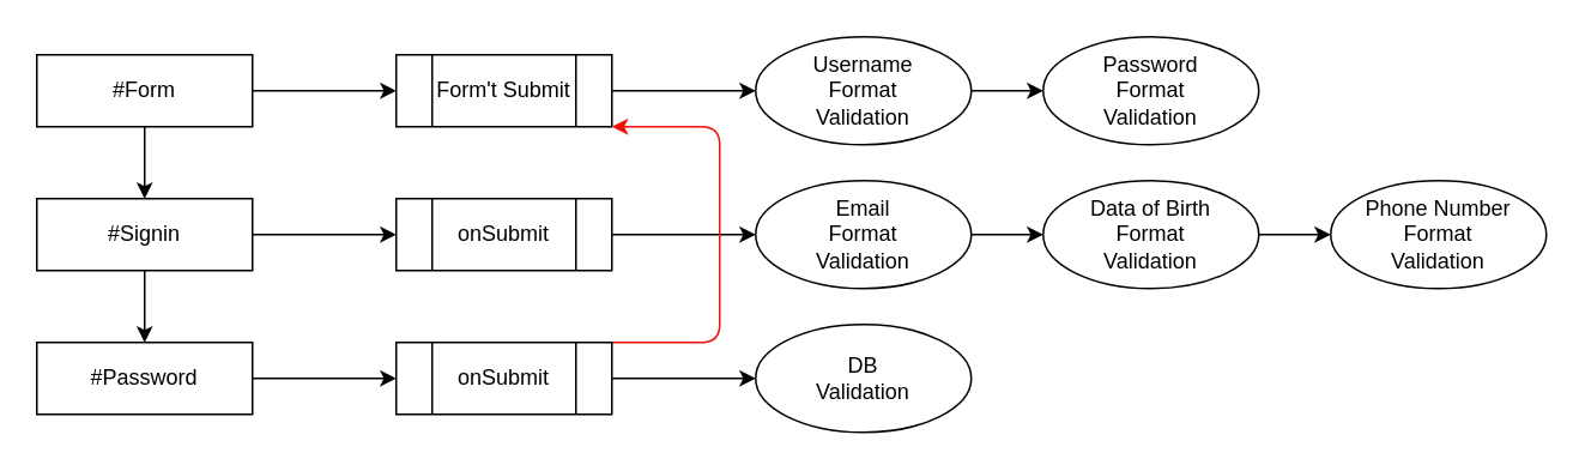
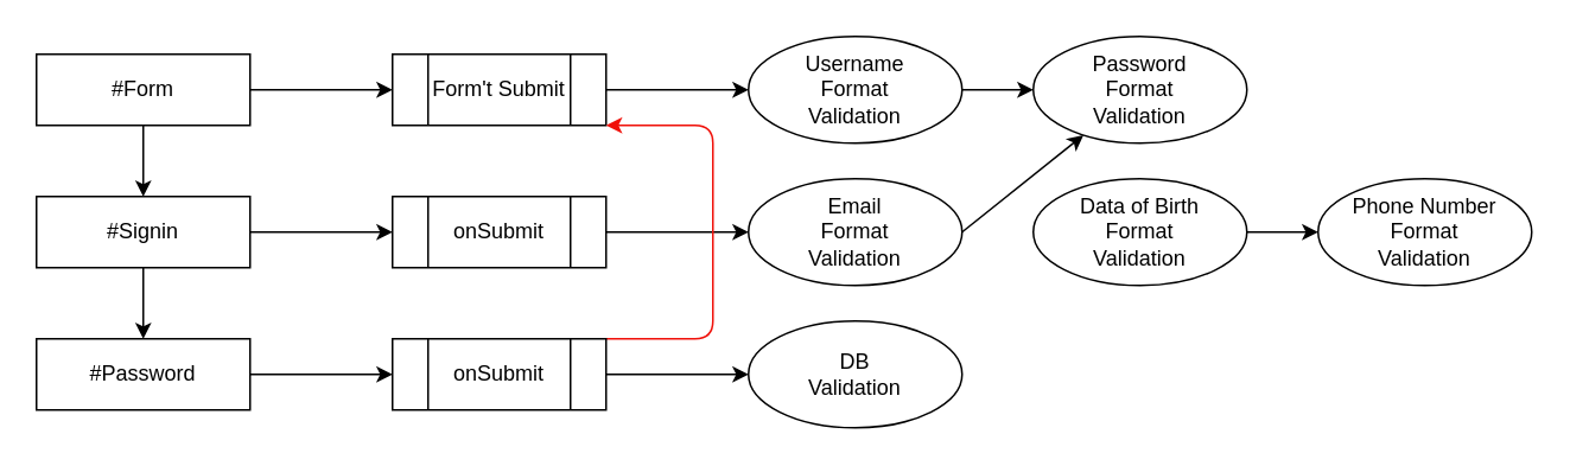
- <mxCell id="15" style="edgeStyle=none;html=1;exitX=1;exitY=0.5;exitDx=0;exitDy=0;entryX=0;entryY=0.5;entryDx=0;entryDy=0;" parent="1" source="16" target="14" edge="1"><mxGeometry relative="1" as="geometry" /></mxCell>
+ <mxCell id="15" style="edgeStyle=none;html=1;exitX=1;exitY=0.5;exitDx=0;exitDy=0;" parent="1" source="16" target="6" edge="1"><mxGeometry relative="1" as="geometry" /></mxCell>
